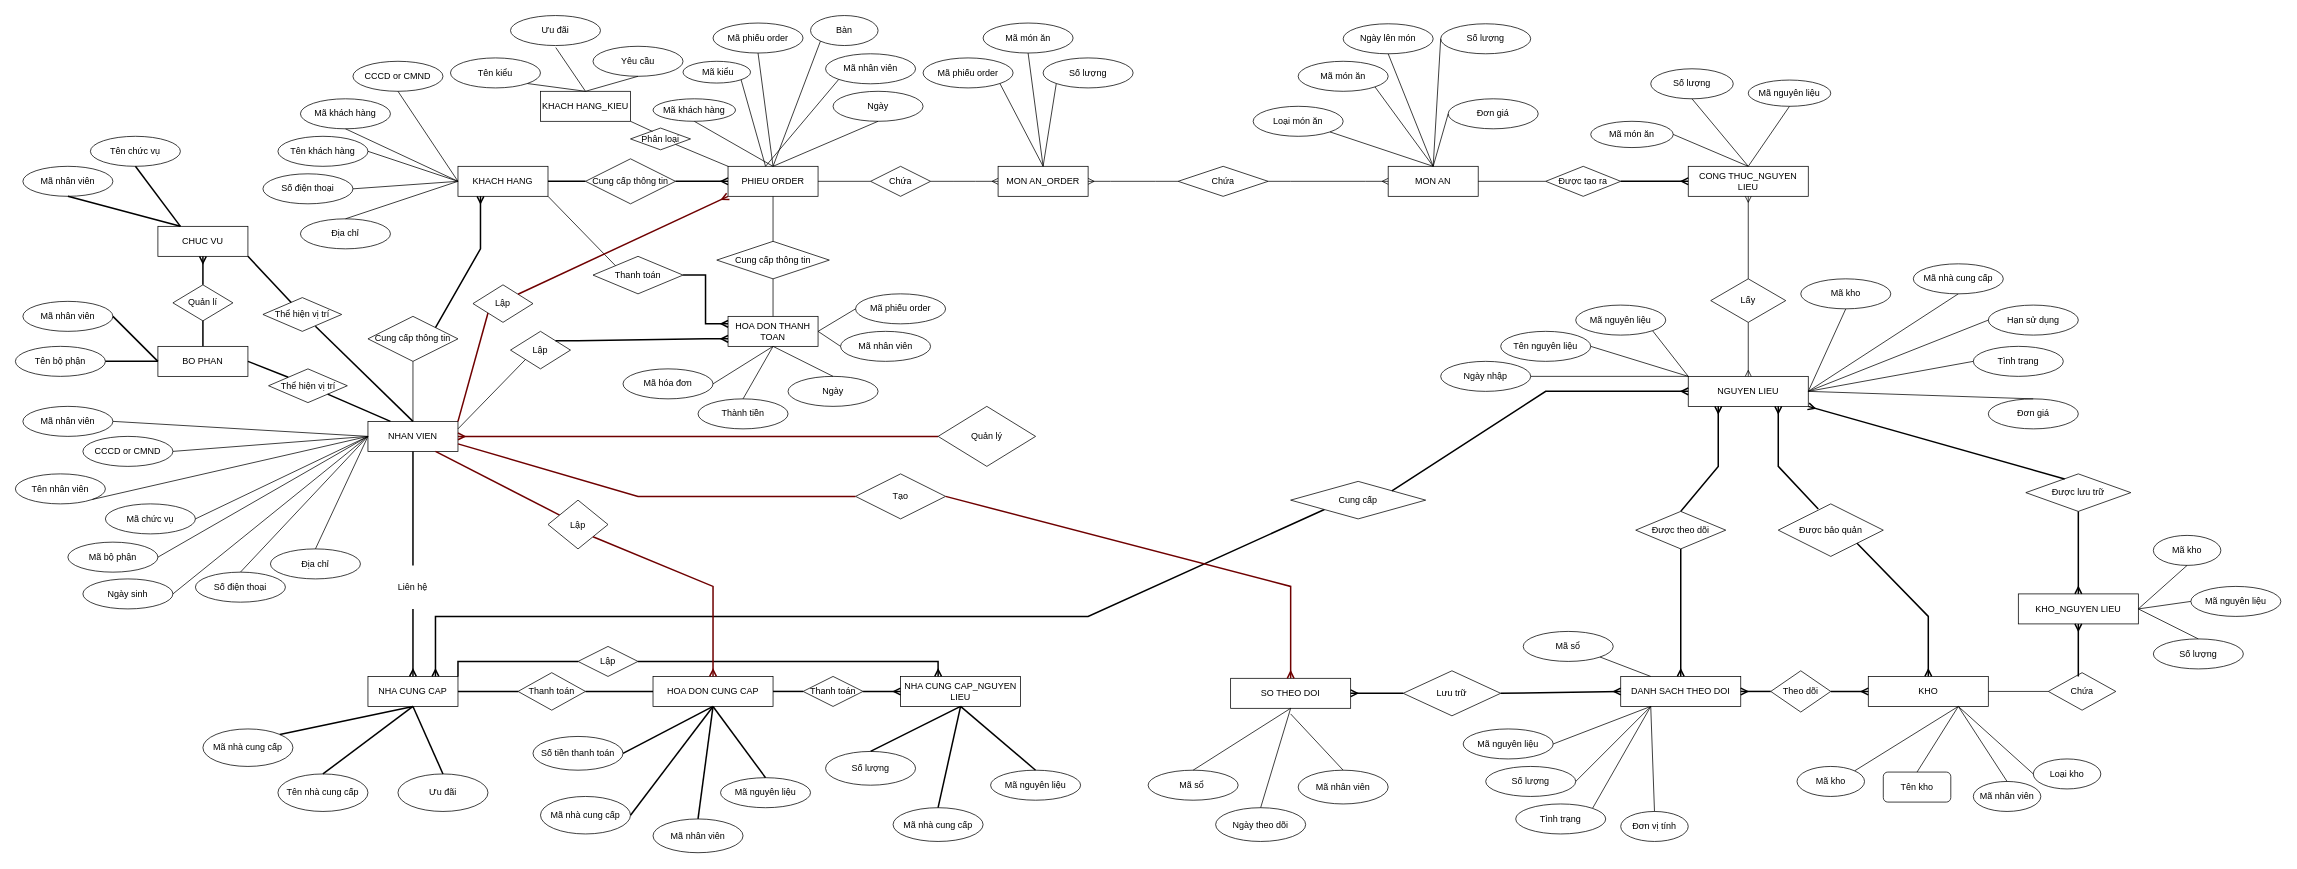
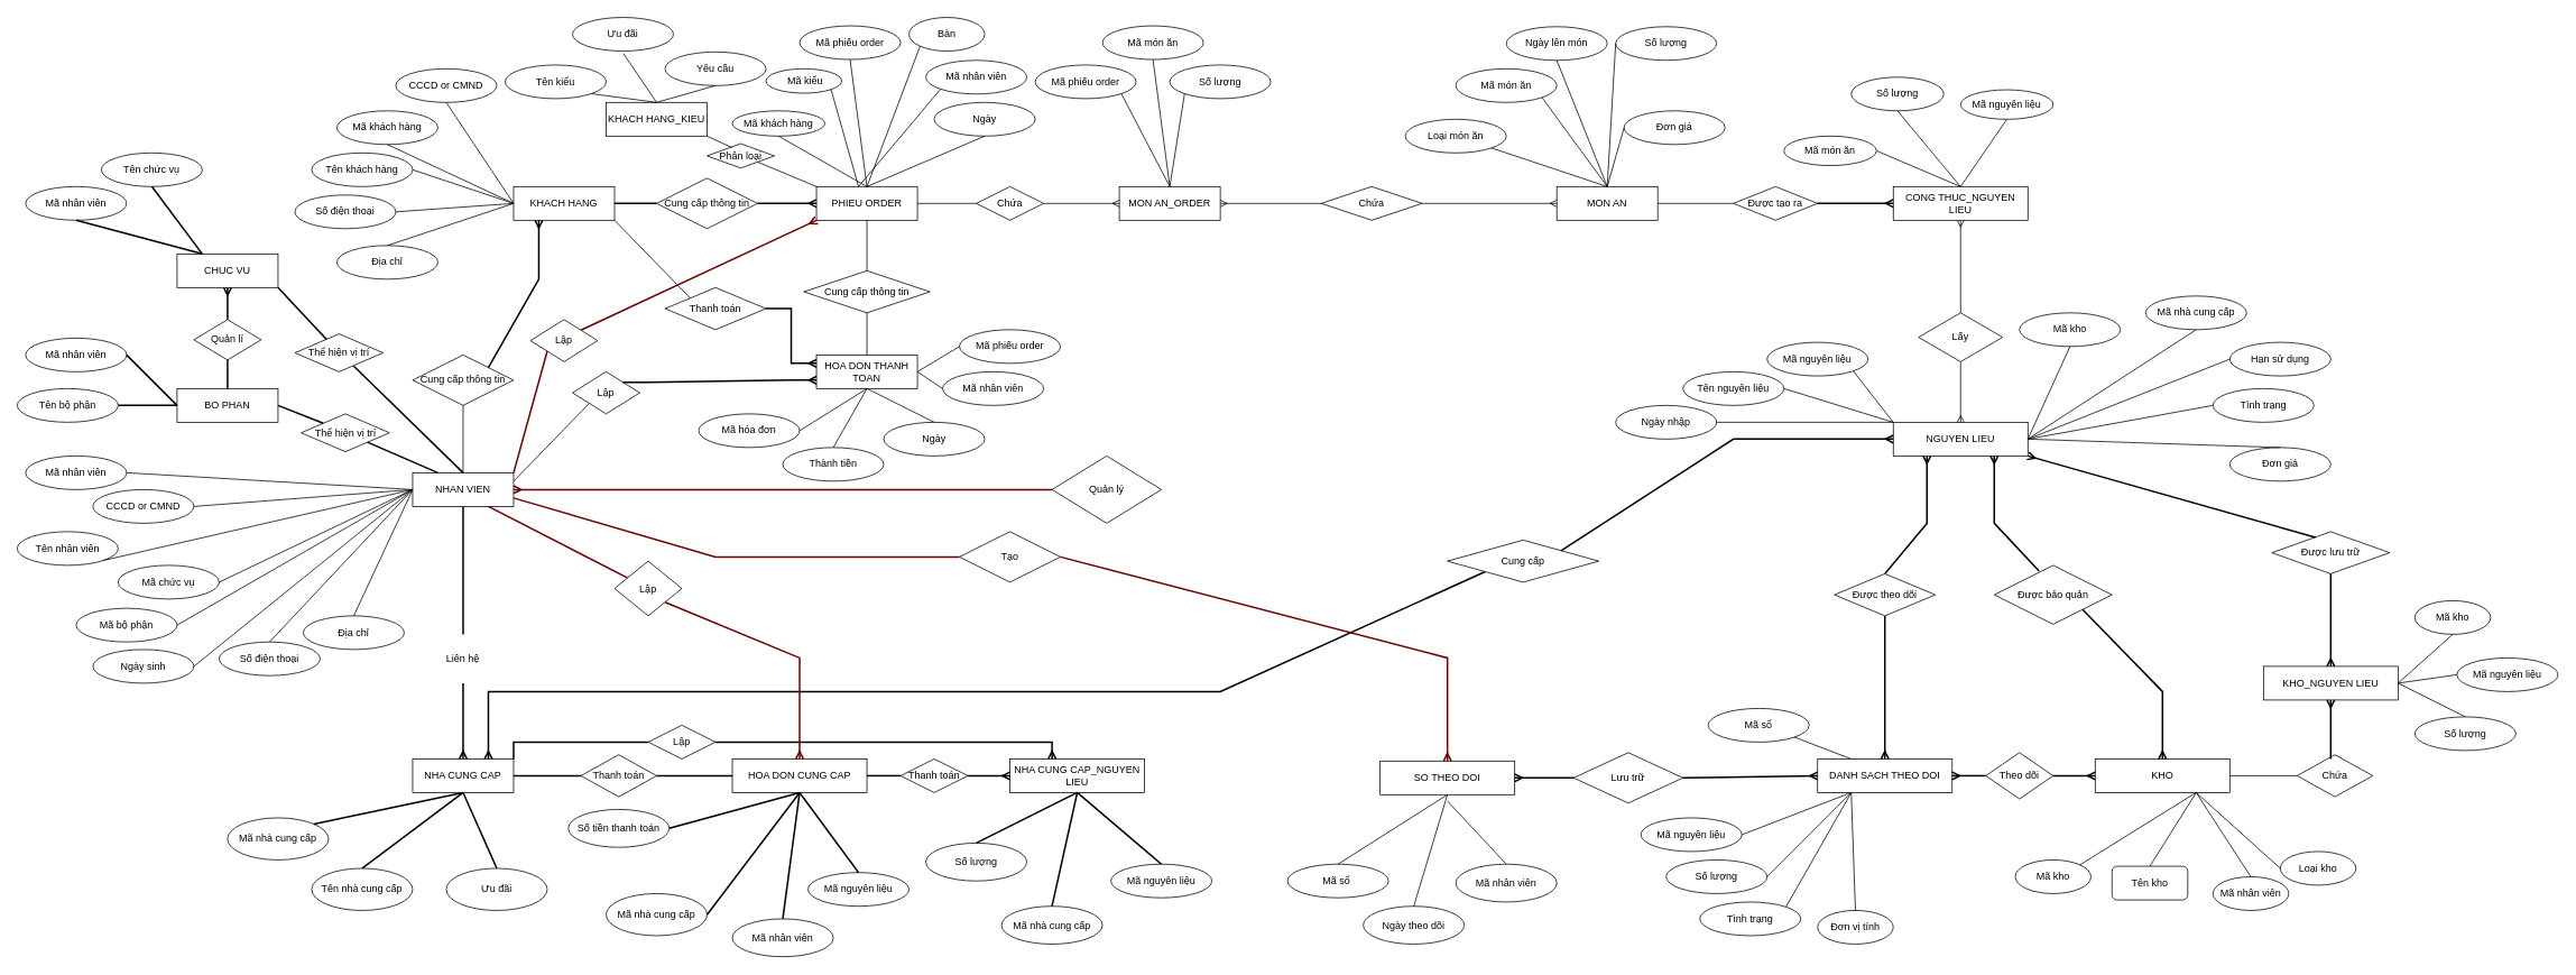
- <mxCell id="189" value="Số tiền thanh toán" style="ellipse;whiteSpace=wrap;html=1;" parent="1" vertex="1"><mxGeometry x="710" y="981" width="120" height="45" as="geometry" /></mxCell>
+ <mxCell id="189" value="Số tiền thanh toán" style="ellipse;whiteSpace=wrap;html=1;" parent="1" vertex="1"><mxGeometry x="675" y="961" width="120" height="45" as="geometry" /></mxCell>
